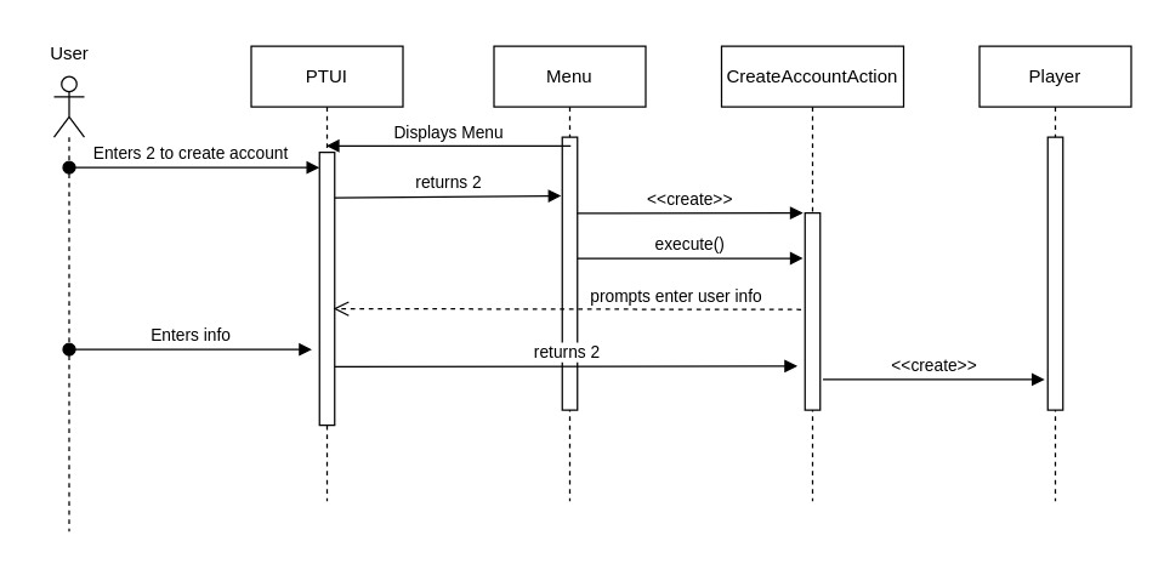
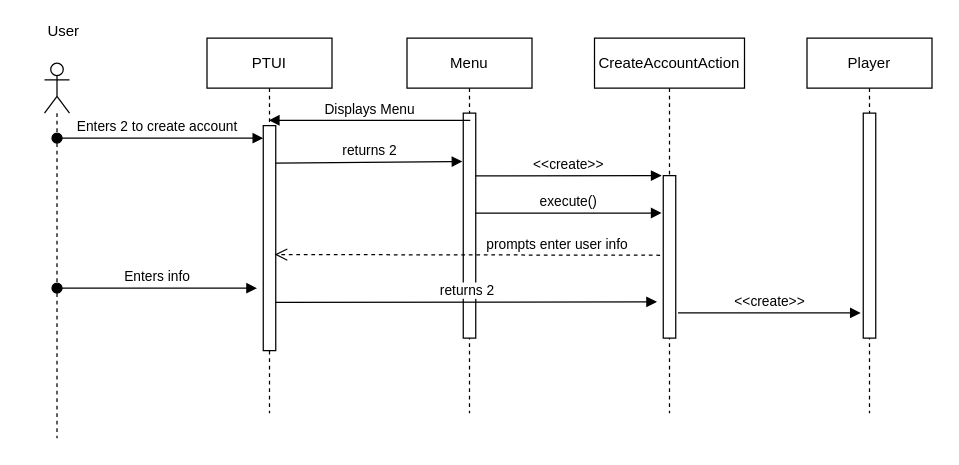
- <mxCell id="9" value="User" style="text;html=1;align=center;verticalAlign=middle;resizable=0;points=[];autosize=1;strokeColor=none;fillColor=none;" vertex="1" parent="1"><mxGeometry x="20" width="50" height="30" as="geometry" y="20" /></mxCell>
+ <mxCell id="9" value="User" style="text;html=1;align=center;verticalAlign=middle;resizable=0;points=[];autosize=1;strokeColor=none;fillColor=none;" vertex="1" parent="1"><mxGeometry x="25" y="10" width="50" height="30" as="geometry" /></mxCell>
